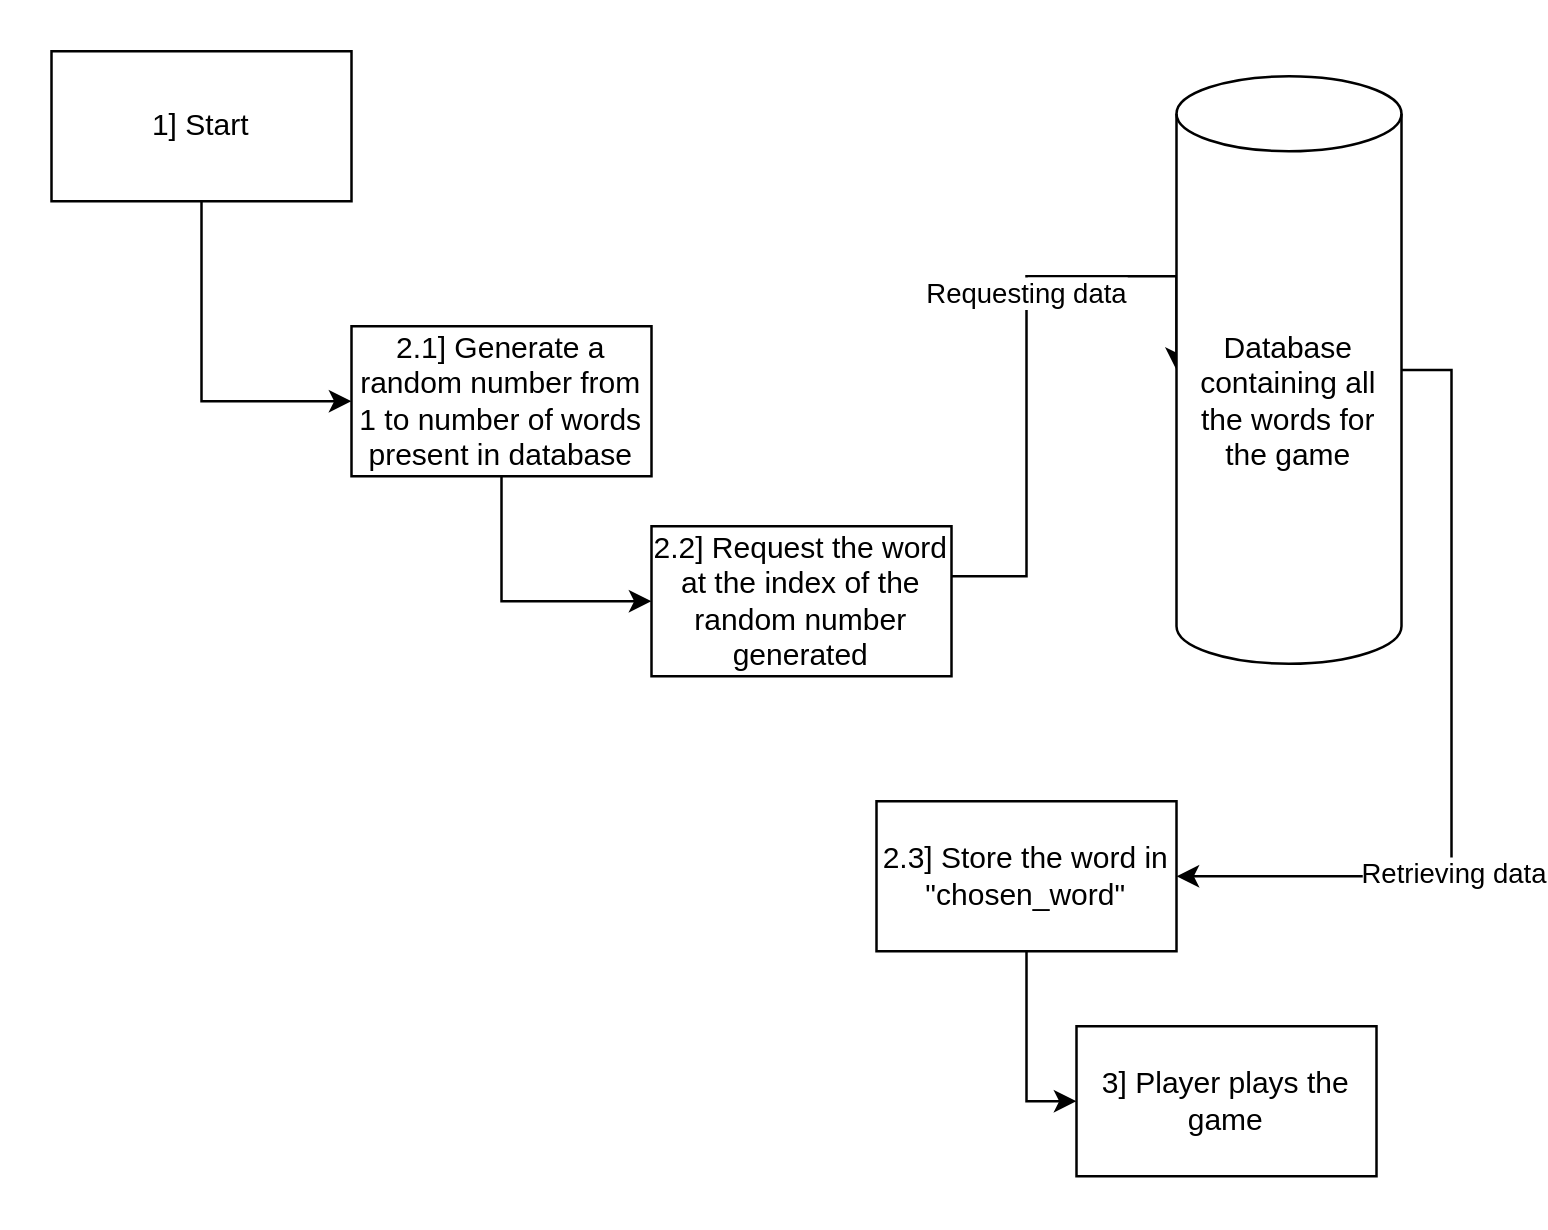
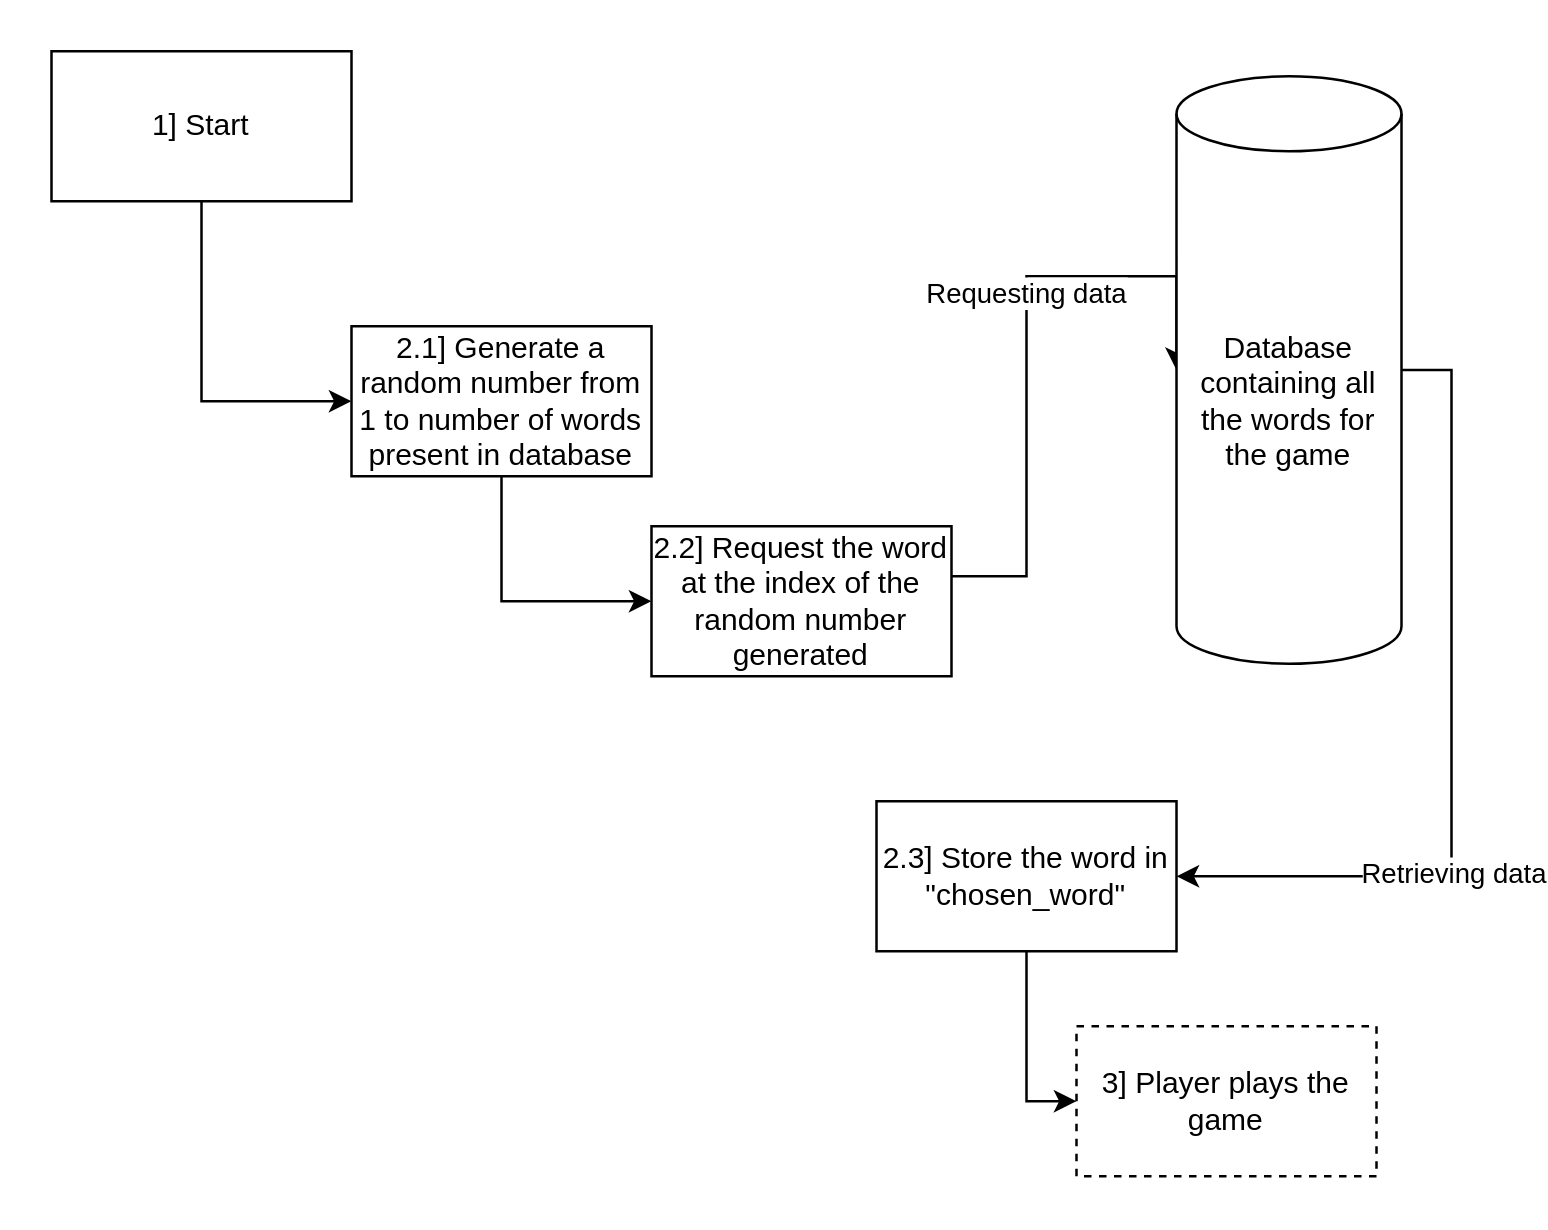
- <mxCell id="14" value="3] Player plays the game" style="whiteSpace=wrap;html=1;rounded=0;" vertex="1" parent="1"><mxGeometry x="430" y="410" width="120" height="60" as="geometry" /></mxCell>
+ <mxCell id="14" value="3] Player plays the game" style="whiteSpace=wrap;html=1;rounded=0;dashed=1;" vertex="1" parent="1"><mxGeometry x="430" y="410" width="120" height="60" as="geometry" /></mxCell>
